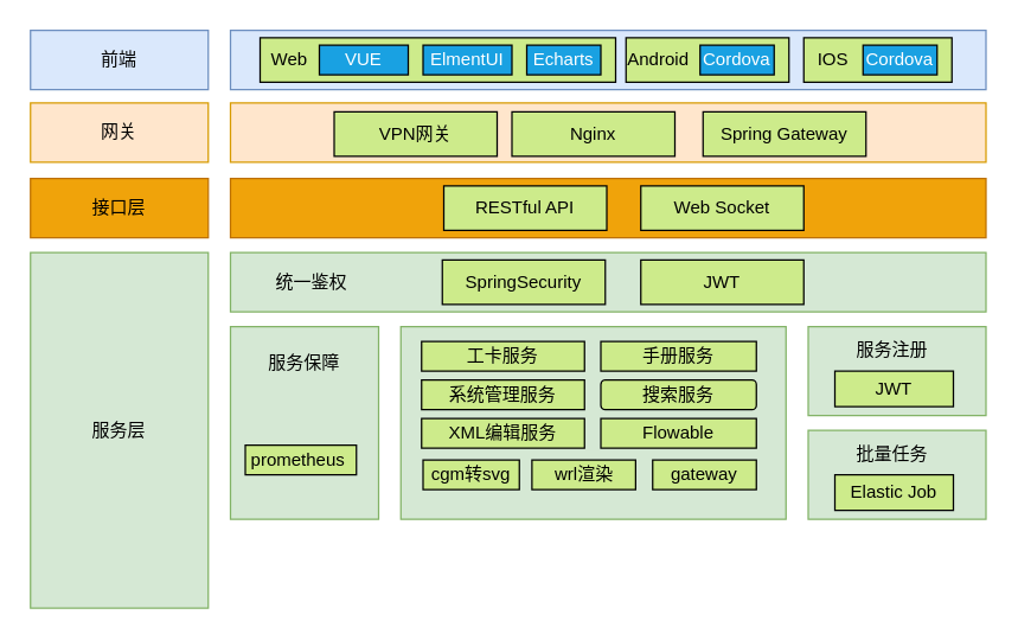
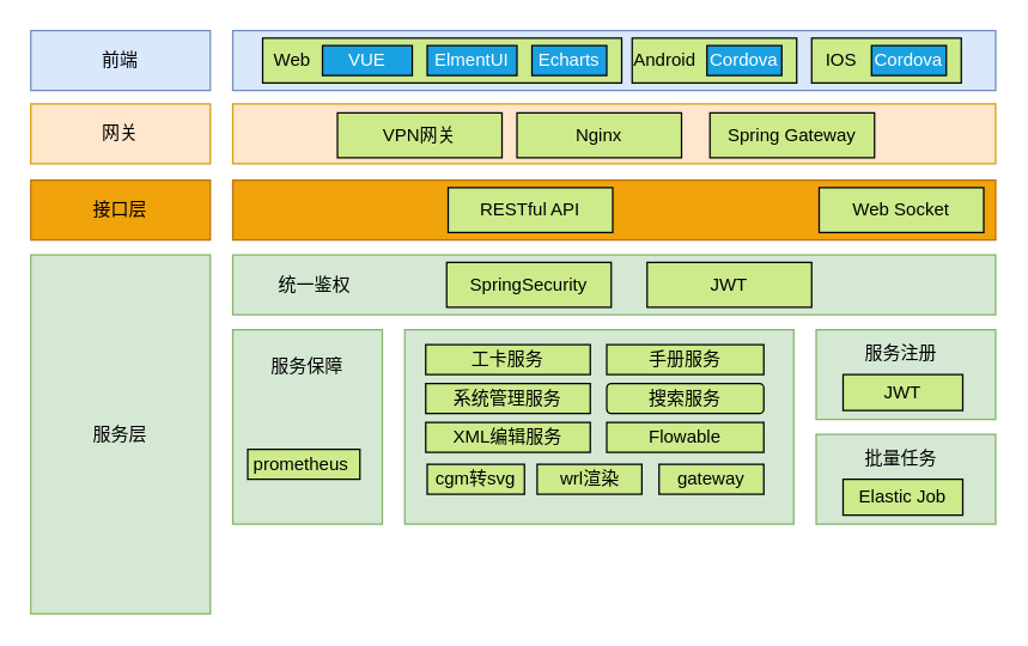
- <mxCell id="23" value="Web Socket" style="rounded=0;whiteSpace=wrap;html=1;fillColor=#CDEB8B;" vertex="1" parent="1"><mxGeometry x="432" y="125" width="110" height="30" as="geometry" /></mxCell>
+ <mxCell id="23" value="Web Socket" style="rounded=0;whiteSpace=wrap;html=1;fillColor=#CDEB8B;" vertex="1" parent="1"><mxGeometry x="547" y="125" width="110" height="30" as="geometry" /></mxCell>
